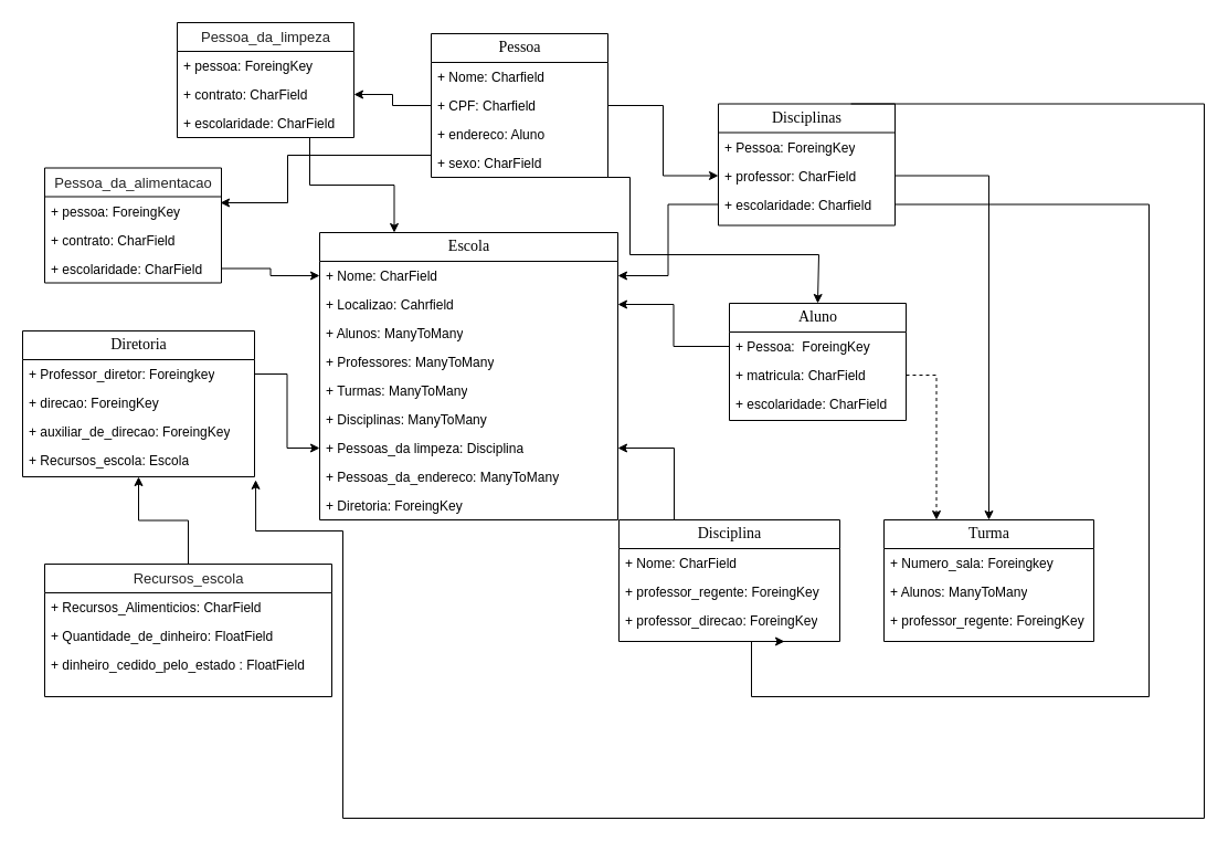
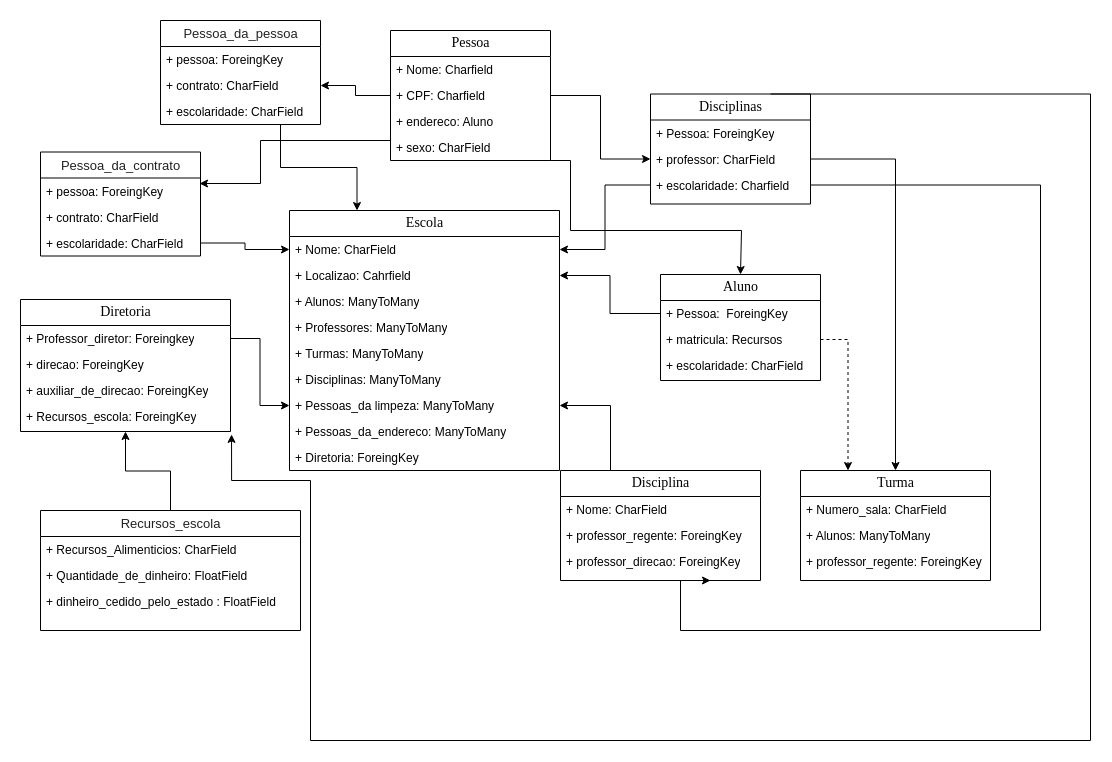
- <mxCell id="23" value="&lt;span style=&quot;color: rgb(34 , 34 , 34) ; font-family: &amp;#34;arial&amp;#34; , &amp;#34;helvetica&amp;#34; , sans-serif ; font-size: small ; white-space: normal ; background-color: rgb(255 , 255 , 255)&quot;&gt;Pessoa_da_limpeza&lt;/span&gt;" style="swimlane;html=1;fontStyle=0;childLayout=stackLayout;horizontal=1;startSize=26;fillColor=none;horizontalStack=0;resizeParent=1;resizeLast=0;collapsible=1;marginBottom=0;swimlaneFillColor=#ffffff;rounded=0;shadow=0;comic=0;labelBackgroundColor=none;strokeWidth=1;fontFamily=Verdana;fontSize=10;align=center;" parent="1" vertex="1"><mxGeometry x="160" y="20" width="160" height="104" as="geometry" /></mxCell>
+ <mxCell id="23" value="&lt;span style=&quot;color: rgb(34 , 34 , 34) ; font-family: &amp;#34;arial&amp;#34; , &amp;#34;helvetica&amp;#34; , sans-serif ; font-size: small ; white-space: normal ; background-color: rgb(255 , 255 , 255)&quot;&gt;Pessoa_da_pessoa&lt;/span&gt;" style="swimlane;html=1;fontStyle=0;childLayout=stackLayout;horizontal=1;startSize=26;fillColor=none;horizontalStack=0;resizeParent=1;resizeLast=0;collapsible=1;marginBottom=0;swimlaneFillColor=#ffffff;rounded=0;shadow=0;comic=0;labelBackgroundColor=none;strokeWidth=1;fontFamily=Verdana;fontSize=10;align=center;" parent="1" vertex="1"><mxGeometry x="160" y="20" width="160" height="104" as="geometry" /></mxCell>
- <mxCell id="58" value="&lt;span style=&quot;color: rgb(34 , 34 , 34) ; font-family: &amp;#34;arial&amp;#34; , &amp;#34;helvetica&amp;#34; , sans-serif ; font-size: small ; white-space: normal ; background-color: rgb(255 , 255 , 255)&quot;&gt;Pessoa_da_alimentacao&lt;/span&gt;" style="swimlane;html=1;fontStyle=0;childLayout=stackLayout;horizontal=1;startSize=26;fillColor=none;horizontalStack=0;resizeParent=1;resizeLast=0;collapsible=1;marginBottom=0;swimlaneFillColor=#ffffff;rounded=0;shadow=0;comic=0;labelBackgroundColor=none;strokeWidth=1;fontFamily=Verdana;fontSize=10;align=center;" vertex="1" parent="1"><mxGeometry x="40" y="151.5" width="160" height="104" as="geometry" /></mxCell>
+ <mxCell id="58" value="&lt;span style=&quot;color: rgb(34 , 34 , 34) ; font-family: &amp;#34;arial&amp;#34; , &amp;#34;helvetica&amp;#34; , sans-serif ; font-size: small ; white-space: normal ; background-color: rgb(255 , 255 , 255)&quot;&gt;Pessoa_da_contrato&lt;/span&gt;" style="swimlane;html=1;fontStyle=0;childLayout=stackLayout;horizontal=1;startSize=26;fillColor=none;horizontalStack=0;resizeParent=1;resizeLast=0;collapsible=1;marginBottom=0;swimlaneFillColor=#ffffff;rounded=0;shadow=0;comic=0;labelBackgroundColor=none;strokeWidth=1;fontFamily=Verdana;fontSize=10;align=center;" vertex="1" parent="1"><mxGeometry x="40" y="151.5" width="160" height="104" as="geometry" /></mxCell>
- <mxCell id="15" value="+ matricula: CharField" style="text;html=1;strokeColor=none;fillColor=none;align=left;verticalAlign=top;spacingLeft=4;spacingRight=4;whiteSpace=wrap;overflow=hidden;rotatable=0;points=[[0,0.5],[1,0.5]];portConstraint=eastwest;" parent="13" vertex="1"><mxGeometry y="52" width="160" height="26" as="geometry" /></mxCell>
+ <mxCell id="15" value="+ matricula: Recursos" style="text;html=1;strokeColor=none;fillColor=none;align=left;verticalAlign=top;spacingLeft=4;spacingRight=4;whiteSpace=wrap;overflow=hidden;rotatable=0;points=[[0,0.5],[1,0.5]];portConstraint=eastwest;" parent="13" vertex="1"><mxGeometry y="52" width="160" height="26" as="geometry" /></mxCell>
- <mxCell id="35" value="+ Pessoas_da limpeza: Disciplina" style="text;html=1;strokeColor=none;fillColor=none;align=left;verticalAlign=top;spacingLeft=4;spacingRight=4;whiteSpace=wrap;overflow=hidden;rotatable=0;points=[[0,0.5],[1,0.5]];portConstraint=eastwest;" vertex="1" parent="28"><mxGeometry y="182" width="270" height="26" as="geometry" /></mxCell>
+ <mxCell id="35" value="+ Pessoas_da limpeza: ManyToMany" style="text;html=1;strokeColor=none;fillColor=none;align=left;verticalAlign=top;spacingLeft=4;spacingRight=4;whiteSpace=wrap;overflow=hidden;rotatable=0;points=[[0,0.5],[1,0.5]];portConstraint=eastwest;" vertex="1" parent="28"><mxGeometry y="182" width="270" height="26" as="geometry" /></mxCell>
- <mxCell id="21" value="+ Recursos_escola: Escola" style="text;html=1;strokeColor=none;fillColor=none;align=left;verticalAlign=top;spacingLeft=4;spacingRight=4;whiteSpace=wrap;overflow=hidden;rotatable=0;points=[[0,0.5],[1,0.5]];portConstraint=eastwest;" vertex="1" parent="17"><mxGeometry y="104" width="210" height="26" as="geometry" /></mxCell>
+ <mxCell id="21" value="+ Recursos_escola: ForeingKey" style="text;html=1;strokeColor=none;fillColor=none;align=left;verticalAlign=top;spacingLeft=4;spacingRight=4;whiteSpace=wrap;overflow=hidden;rotatable=0;points=[[0,0.5],[1,0.5]];portConstraint=eastwest;" vertex="1" parent="17"><mxGeometry y="104" width="210" height="26" as="geometry" /></mxCell>
- <mxCell id="49" value="+ Numero_sala: Foreingkey" style="text;html=1;strokeColor=none;fillColor=none;align=left;verticalAlign=top;spacingLeft=4;spacingRight=4;whiteSpace=wrap;overflow=hidden;rotatable=0;points=[[0,0.5],[1,0.5]];portConstraint=eastwest;" vertex="1" parent="48"><mxGeometry y="26" width="190" height="26" as="geometry" /></mxCell>
+ <mxCell id="49" value="+ Numero_sala: CharField" style="text;html=1;strokeColor=none;fillColor=none;align=left;verticalAlign=top;spacingLeft=4;spacingRight=4;whiteSpace=wrap;overflow=hidden;rotatable=0;points=[[0,0.5],[1,0.5]];portConstraint=eastwest;" vertex="1" parent="48"><mxGeometry y="26" width="190" height="26" as="geometry" /></mxCell>
